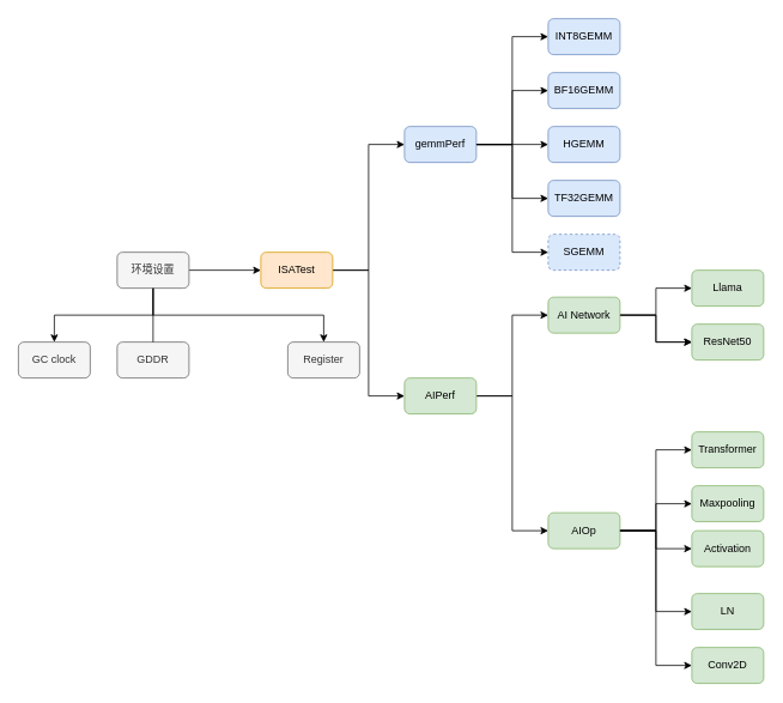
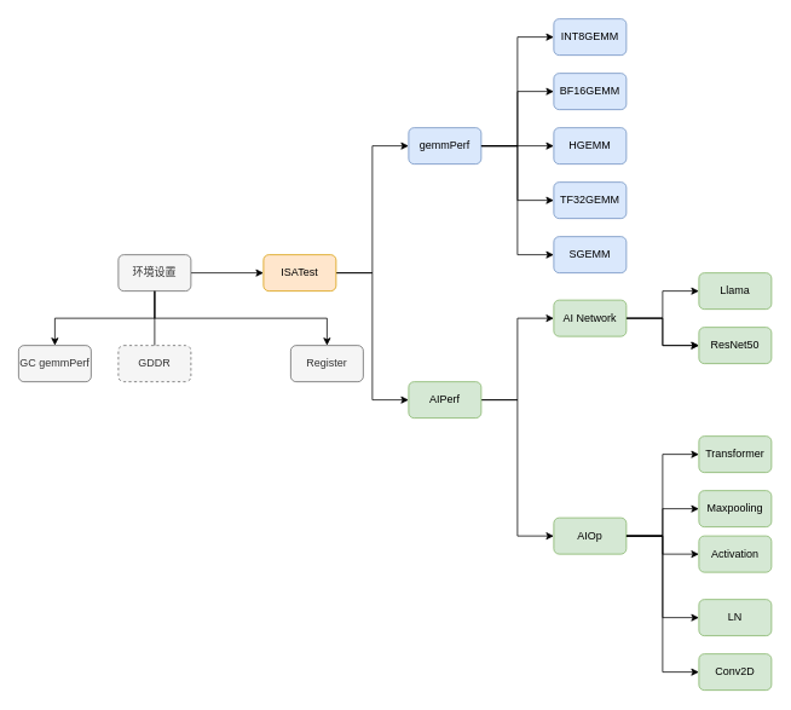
- <mxCell id="21" value="SGEMM" style="rounded=1;whiteSpace=wrap;html=1;fillColor=#dae8fc;strokeColor=#6c8ebf;dashed=1;" vertex="1" parent="1"><mxGeometry x="610" y="260" width="80" height="40" as="geometry" /></mxCell>
+ <mxCell id="21" value="SGEMM" style="rounded=1;whiteSpace=wrap;html=1;fillColor=#dae8fc;strokeColor=#6c8ebf;" vertex="1" parent="1"><mxGeometry x="610" y="260" width="80" height="40" as="geometry" /></mxCell>
- <mxCell id="39" value="GC clock" style="rounded=1;whiteSpace=wrap;html=1;fillColor=#f5f5f5;fontColor=#333333;strokeColor=#666666;" vertex="1" parent="1"><mxGeometry x="20" y="380" width="80" height="40" as="geometry" /></mxCell>
+ <mxCell id="39" value="GC gemmPerf" style="rounded=1;whiteSpace=wrap;html=1;fillColor=#f5f5f5;fontColor=#333333;strokeColor=#666666;" vertex="1" parent="1"><mxGeometry x="20" y="380" width="80" height="40" as="geometry" /></mxCell>
- <mxCell id="40" value="GDDR" style="rounded=1;whiteSpace=wrap;html=1;fillColor=#f5f5f5;fontColor=#333333;strokeColor=#666666;" vertex="1" parent="1"><mxGeometry x="130" y="380" width="80" height="40" as="geometry" /></mxCell>
+ <mxCell id="40" value="GDDR" style="rounded=1;whiteSpace=wrap;html=1;fillColor=#f5f5f5;fontColor=#333333;strokeColor=#666666;dashed=1;" vertex="1" parent="1"><mxGeometry x="130" y="380" width="80" height="40" as="geometry" /></mxCell>
